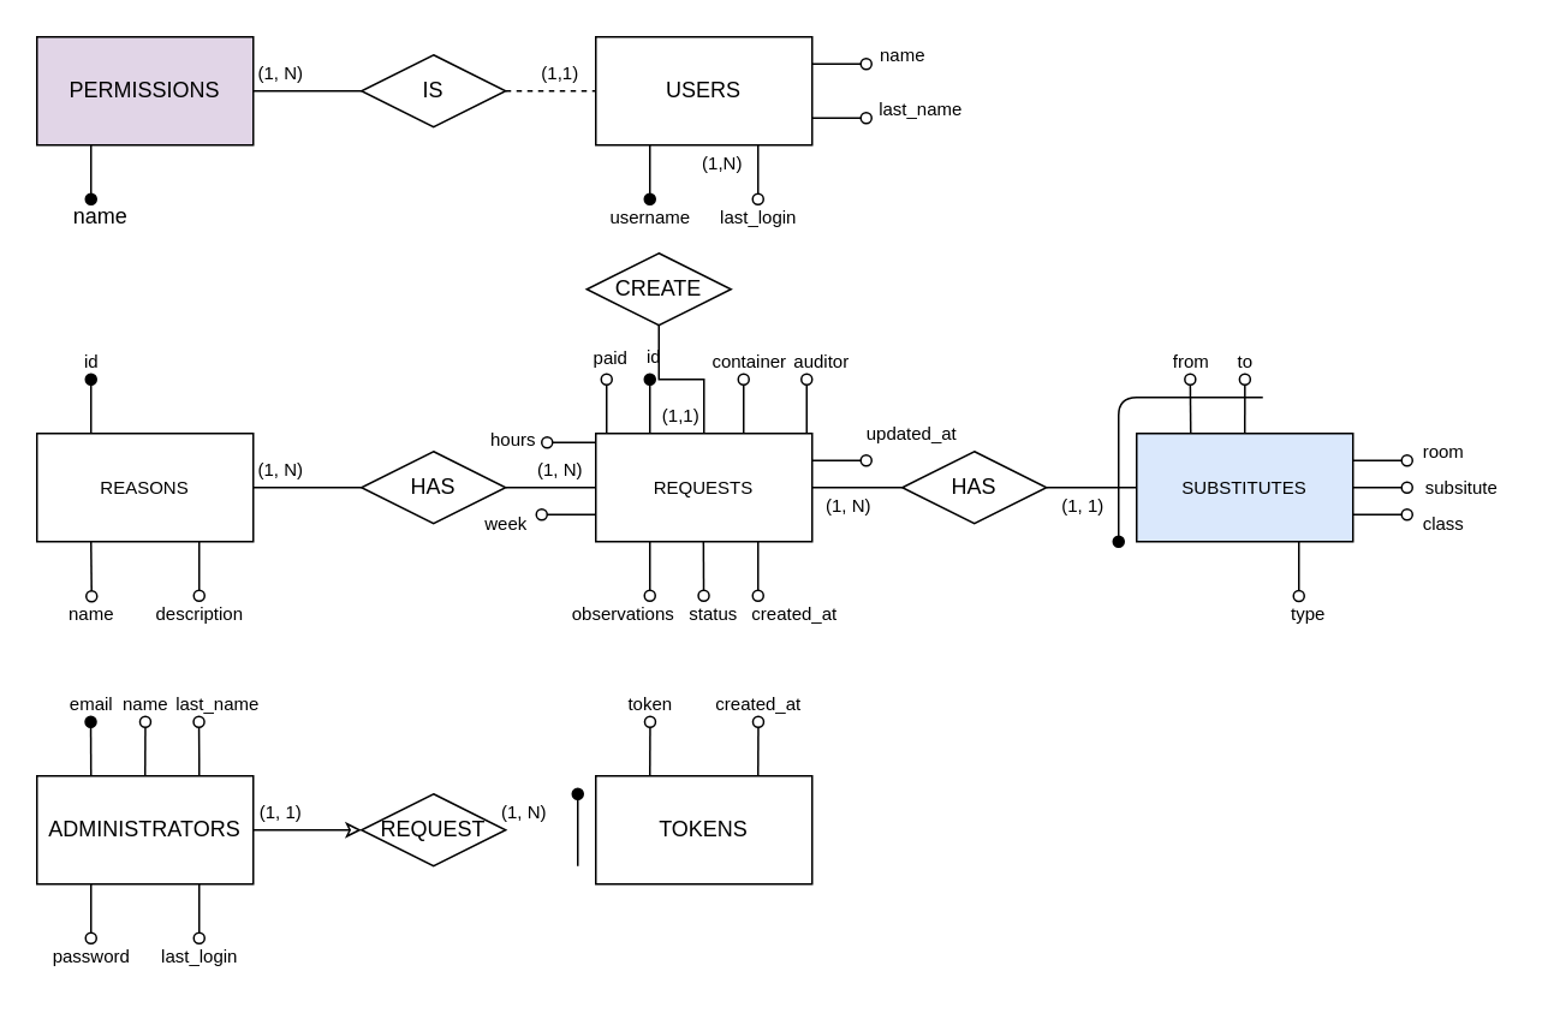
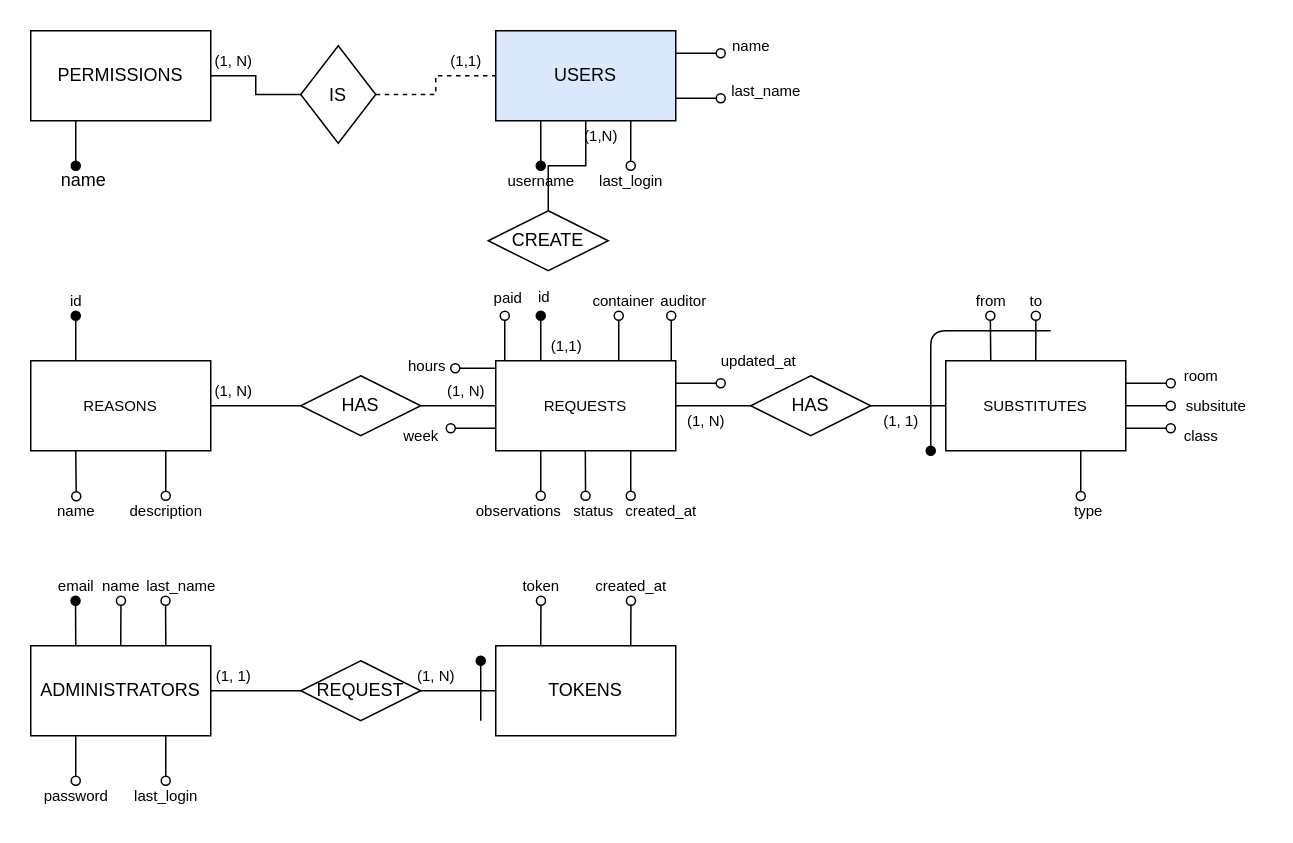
- <mxCell id="4" value="PERMISSIONS" style="rounded=0;whiteSpace=wrap;html=1;fillColor=#e1d5e7;" parent="1" vertex="1"><mxGeometry x="20" y="20" width="120" height="60" as="geometry" /></mxCell>
+ <mxCell id="4" value="PERMISSIONS" style="rounded=0;whiteSpace=wrap;html=1;" parent="1" vertex="1"><mxGeometry x="20" y="20" width="120" height="60" as="geometry" /></mxCell>
- <mxCell id="13" value="IS" style="rhombus;whiteSpace=wrap;html=1;" parent="1" vertex="1"><mxGeometry x="200" y="30" width="80" height="40" as="geometry" /></mxCell>
+ <mxCell id="13" value="IS" style="rhombus;whiteSpace=wrap;html=1;" parent="1" vertex="1"><mxGeometry x="200" y="30" width="50" height="65" as="geometry" /></mxCell>
- <mxCell id="11" value="USERS" style="rounded=0;whiteSpace=wrap;html=1;" parent="1" vertex="1"><mxGeometry x="330" y="20" width="120" height="60" as="geometry" /></mxCell>
+ <mxCell id="11" value="USERS" style="rounded=0;whiteSpace=wrap;html=1;fillColor=#dae8fc;" parent="1" vertex="1"><mxGeometry x="330" y="20" width="120" height="60" as="geometry" /></mxCell>
+ <mxCell id="8" style="edgeStyle=orthogonalEdgeStyle;rounded=0;orthogonalLoop=1;jettySize=auto;html=1;exitX=0.5;exitY=1;exitDx=0;exitDy=0;entryX=0.5;entryY=0;entryDx=0;entryDy=0;endArrow=none;endFill=0;fontSize=10;" parent="1" source="11" target="84" edge="1"><mxGeometry relative="1" as="geometry" /></mxCell>
- <mxCell id="83" style="edgeStyle=orthogonalEdgeStyle;rounded=0;orthogonalLoop=1;jettySize=auto;html=1;exitX=0.5;exitY=1;exitDx=0;exitDy=0;entryX=0.5;entryY=0;entryDx=0;entryDy=0;endArrow=none;endFill=0;fontSize=10;" parent="1" source="84" target="54" edge="1"><mxGeometry relative="1" as="geometry" /></mxCell>
- <mxCell id="66" value="SUBSTITUTES" style="rounded=0;whiteSpace=wrap;html=1;fontSize=10;fillColor=#dae8fc;" parent="1" vertex="1"><mxGeometry x="630" y="240" width="120" height="60" as="geometry" /></mxCell>
+ <mxCell id="66" value="SUBSTITUTES" style="rounded=0;whiteSpace=wrap;html=1;fontSize=10;" parent="1" vertex="1"><mxGeometry x="630" y="240" width="120" height="60" as="geometry" /></mxCell>
- <mxCell id="22" style="edgeStyle=orthogonalEdgeStyle;rounded=0;orthogonalLoop=1;jettySize=auto;html=1;exitX=1;exitY=0.5;exitDx=0;exitDy=0;entryX=0;entryY=0.5;entryDx=0;entryDy=0;endArrow=classic;endFill=0;fontSize=10;" parent="1" source="23" target="31" edge="1"><mxGeometry relative="1" as="geometry" /></mxCell>
+ <mxCell id="22" style="edgeStyle=orthogonalEdgeStyle;rounded=0;orthogonalLoop=1;jettySize=auto;html=1;exitX=1;exitY=0.5;exitDx=0;exitDy=0;entryX=0;entryY=0.5;entryDx=0;entryDy=0;endArrow=none;endFill=0;fontSize=10;" parent="1" source="23" target="31" edge="1"><mxGeometry relative="1" as="geometry" /></mxCell>
+ <mxCell id="30" style="edgeStyle=orthogonalEdgeStyle;rounded=0;orthogonalLoop=1;jettySize=auto;html=1;exitX=1;exitY=0.5;exitDx=0;exitDy=0;entryX=0;entryY=0.5;entryDx=0;entryDy=0;endArrow=none;endFill=0;fontSize=10;" parent="1" source="31" target="34" edge="1"><mxGeometry relative="1" as="geometry" /></mxCell>
